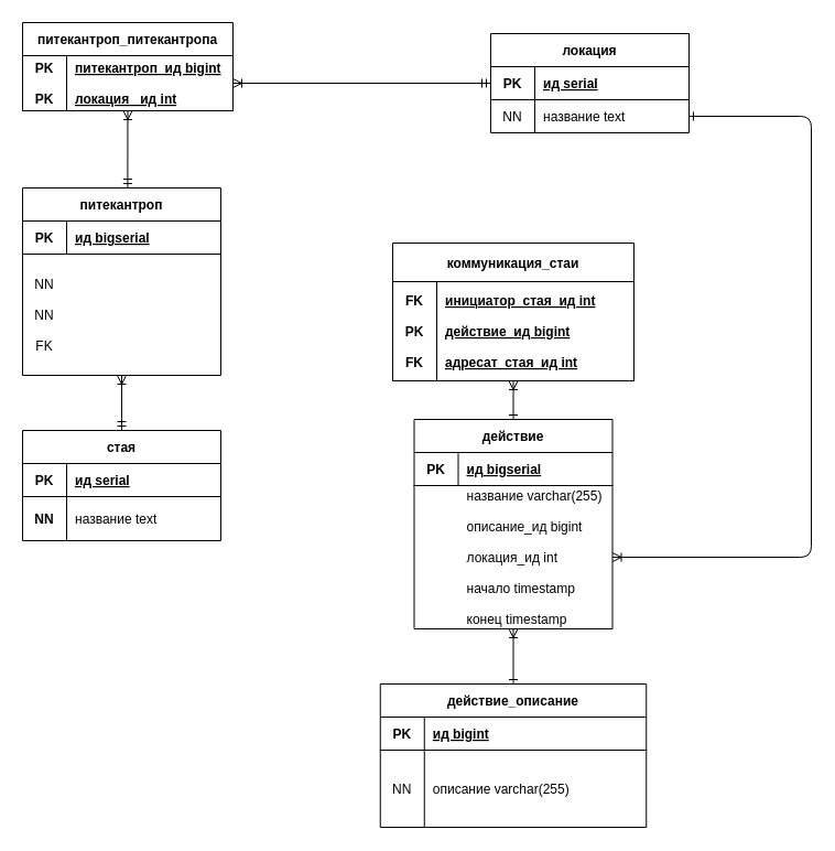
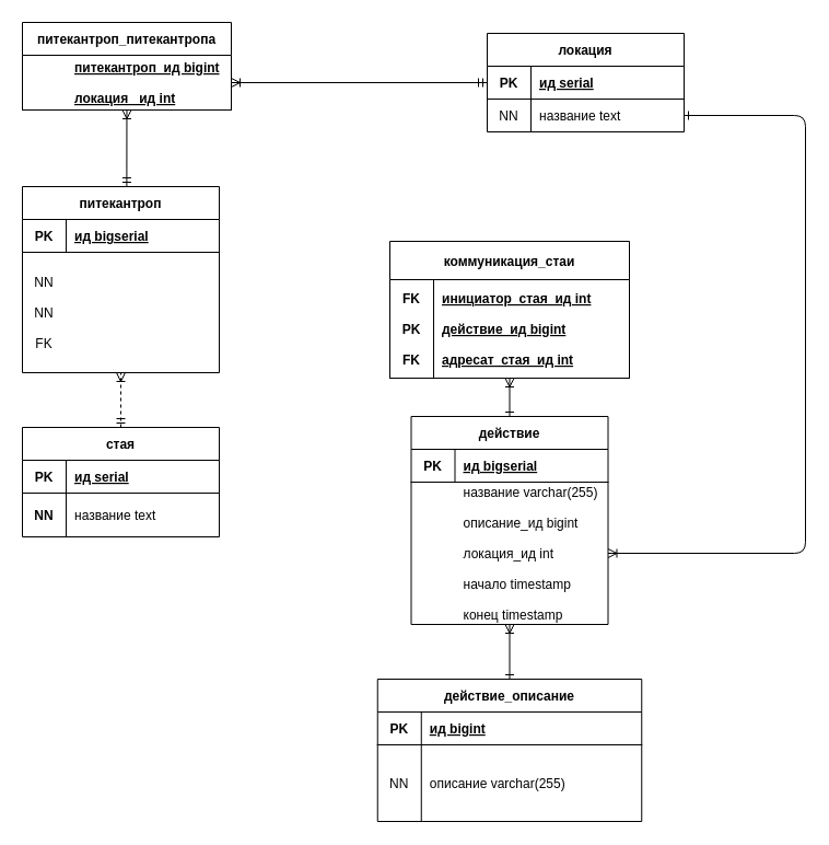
- <mxCell id="10" value="PK&#10;&#10;PK" style="shape=partialRectangle;connectable=0;fillColor=none;top=0;left=0;bottom=0;right=0;fontStyle=1;overflow=hidden;" parent="9" vertex="1"><mxGeometry width="40" height="50" as="geometry"><mxRectangle width="40" height="50" as="alternateBounds" /></mxGeometry></mxCell>
- <mxCell id="34" value="" style="fontSize=12;html=1;endArrow=ERoneToMany;startArrow=ERmandOne;exitX=0.5;exitY=0;exitDx=0;exitDy=0;entryX=0.5;entryY=1;entryDx=0;entryDy=0;" parent="1" source="27" target="2" edge="1"><mxGeometry width="100" height="100" relative="1" as="geometry"><mxPoint x="99.5" y="430" as="sourcePoint" /><mxPoint x="135.5" y="400" as="targetPoint" /></mxGeometry></mxCell>
+ <mxCell id="34" value="" style="fontSize=12;html=1;endArrow=ERoneToMany;startArrow=ERmandOne;exitX=0.5;exitY=0;exitDx=0;exitDy=0;entryX=0.5;entryY=1;entryDx=0;entryDy=0;dashed=1;" parent="1" source="27" target="2" edge="1"><mxGeometry width="100" height="100" relative="1" as="geometry"><mxPoint x="99.5" y="430" as="sourcePoint" /><mxPoint x="135.5" y="400" as="targetPoint" /></mxGeometry></mxCell>
